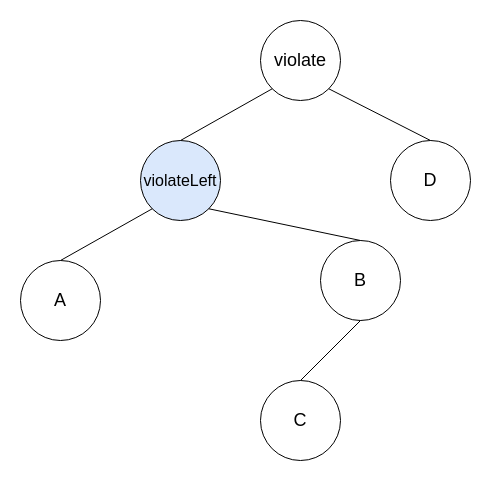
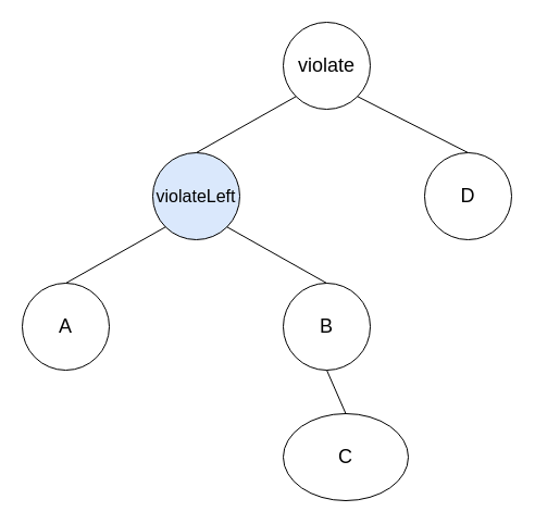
- <mxCell id="6" value="&lt;font style=&quot;font-size: 18px&quot;&gt;B&lt;/font&gt;" style="ellipse;whiteSpace=wrap;html=1;aspect=fixed;" vertex="1" parent="1"><mxGeometry x="320" y="240" width="80" height="80" as="geometry" /></mxCell>
+ <mxCell id="6" value="&lt;font style=&quot;font-size: 18px&quot;&gt;B&lt;/font&gt;" style="ellipse;whiteSpace=wrap;html=1;aspect=fixed;" vertex="1" parent="1"><mxGeometry x="260" y="260" width="80" height="80" as="geometry" /></mxCell>
- <mxCell id="7" value="&lt;font style=&quot;font-size: 18px&quot;&gt;C&lt;/font&gt;" style="ellipse;whiteSpace=wrap;html=1;aspect=fixed;" vertex="1" parent="1"><mxGeometry x="260" y="380" width="80" height="80" as="geometry" /></mxCell>
+ <mxCell id="7" value="&lt;font style=&quot;font-size: 18px&quot;&gt;C&lt;/font&gt;" style="ellipse;whiteSpace=wrap;html=1;aspect=fixed;" vertex="1" parent="1"><mxGeometry x="260" y="380" width="115" height="80" as="geometry" /></mxCell>
